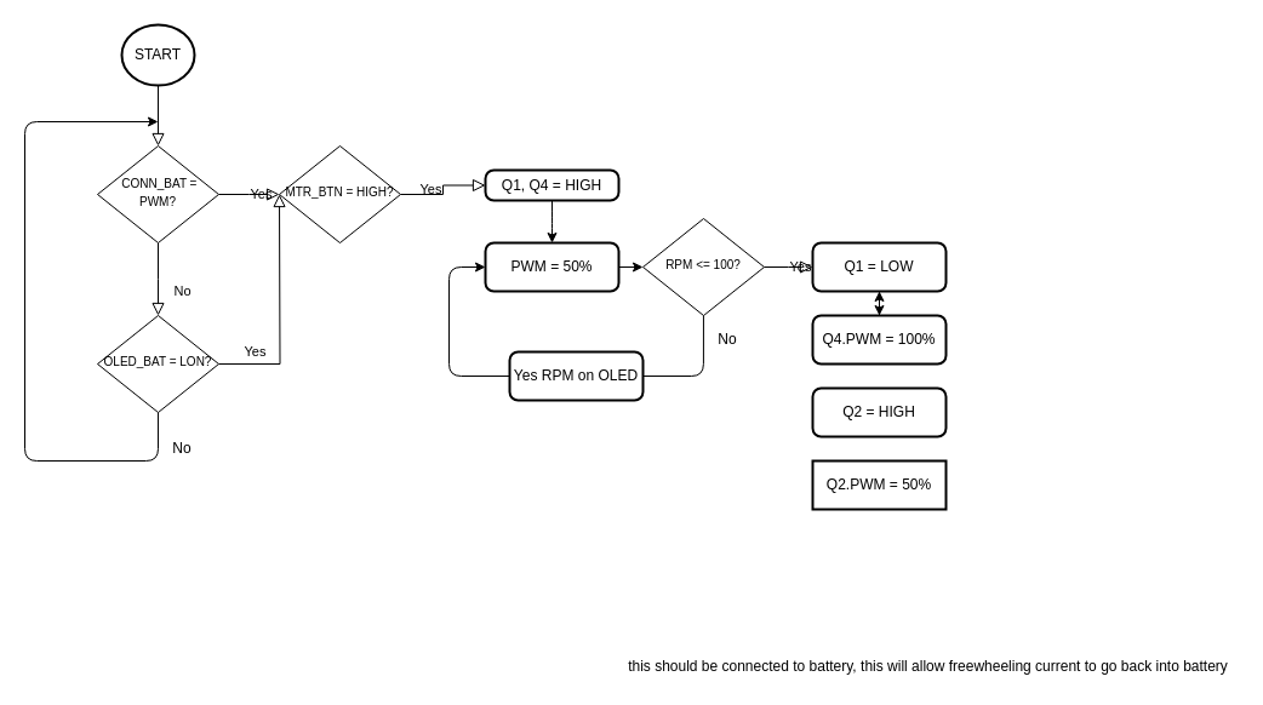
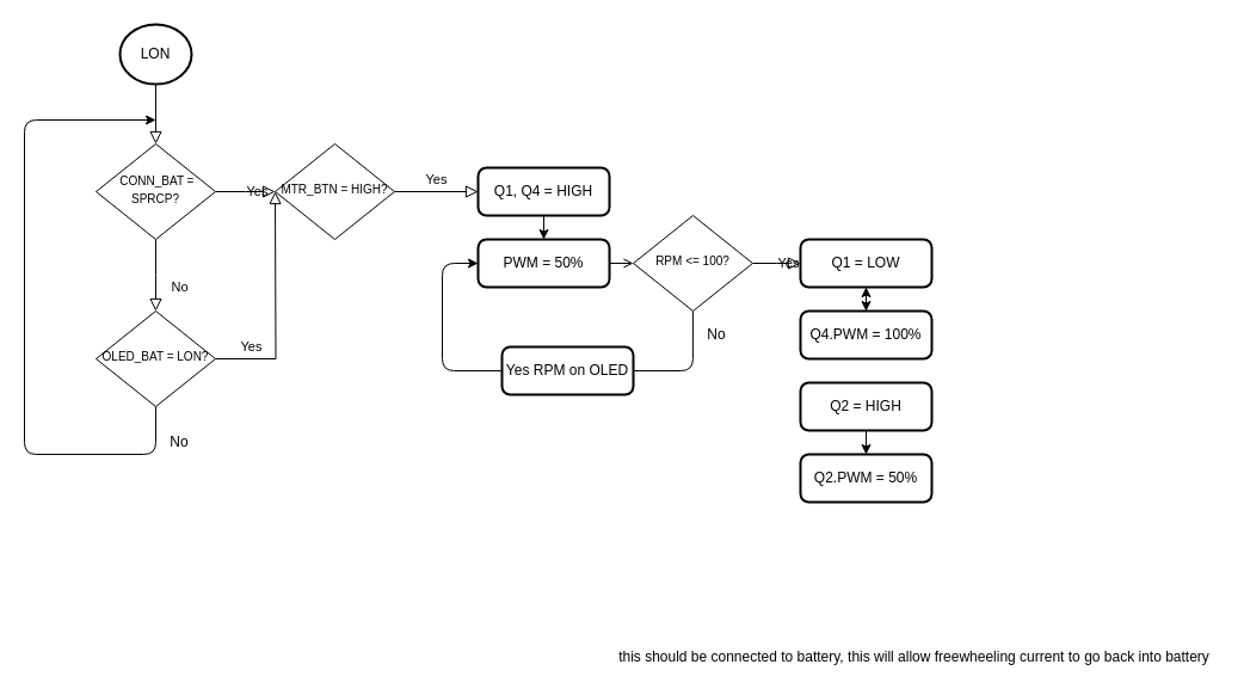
- <mxCell id="12" value="START" style="strokeWidth=2;html=1;shape=mxgraph.flowchart.start_2;whiteSpace=wrap;" vertex="1" parent="1"><mxGeometry x="100" y="20" width="60" height="50" as="geometry" /></mxCell>
+ <mxCell id="12" value="LON" style="strokeWidth=2;html=1;shape=mxgraph.flowchart.start_2;whiteSpace=wrap;" vertex="1" parent="1"><mxGeometry x="100" y="20" width="60" height="50" as="geometry" /></mxCell>
- <mxCell id="15" value="Q1, Q4 = HIGH" style="rounded=1;whiteSpace=wrap;html=1;absoluteArcSize=1;arcSize=14;strokeWidth=2;" vertex="1" parent="1"><mxGeometry x="400" y="140" width="110" height="25" as="geometry" /></mxCell>
+ <mxCell id="15" value="Q1, Q4 = HIGH" style="rounded=1;whiteSpace=wrap;html=1;absoluteArcSize=1;arcSize=14;strokeWidth=2;" vertex="1" parent="1"><mxGeometry x="400" y="140" width="110" height="40" as="geometry" /></mxCell>
- <mxCell id="7" value="&lt;font style=&quot;font-size: 10px&quot;&gt;&amp;nbsp;CONN_BAT = PWM?&lt;/font&gt;" style="rhombus;whiteSpace=wrap;html=1;shadow=0;fontFamily=Helvetica;fontSize=12;align=center;strokeWidth=1;spacing=6;spacingTop=-4;" vertex="1" parent="1"><mxGeometry x="80" y="120" width="100" height="80" as="geometry" /></mxCell>
+ <mxCell id="7" value="&lt;font style=&quot;font-size: 10px&quot;&gt;&amp;nbsp;CONN_BAT = SPRCP?&lt;/font&gt;" style="rhombus;whiteSpace=wrap;html=1;shadow=0;fontFamily=Helvetica;fontSize=12;align=center;strokeWidth=1;spacing=6;spacingTop=-4;" vertex="1" parent="1"><mxGeometry x="80" y="120" width="100" height="80" as="geometry" /></mxCell>
- <mxCell id="16" value="" style="edgeStyle=orthogonalEdgeStyle;curved=1;orthogonalLoop=1;jettySize=auto;html=1;strokeColor=#000000;" edge="1" parent="1" source="17" target="19"><mxGeometry relative="1" as="geometry" /></mxCell>
+ <mxCell id="16" value="" style="edgeStyle=orthogonalEdgeStyle;curved=1;orthogonalLoop=1;jettySize=auto;html=1;strokeColor=#000000;endArrow=open;" edge="1" parent="1" source="17" target="19"><mxGeometry relative="1" as="geometry" /></mxCell>
+ <mxCell id="28" value="" style="edgeStyle=orthogonalEdgeStyle;curved=1;orthogonalLoop=1;jettySize=auto;html=1;strokeColor=#000000;" edge="1" parent="1" source="29" target="30"><mxGeometry relative="1" as="geometry" /></mxCell>
- <mxCell id="30" value="Q2.PWM = 50%" style="whiteSpace=wrap;html=1;absoluteArcSize=1;arcSize=14;strokeWidth=2;rounded=0;" vertex="1" parent="1"><mxGeometry x="670" y="380" width="110" height="40" as="geometry" /></mxCell>
+ <mxCell id="30" value="Q2.PWM = 50%" style="rounded=1;whiteSpace=wrap;html=1;absoluteArcSize=1;arcSize=14;strokeWidth=2;" vertex="1" parent="1"><mxGeometry x="670" y="380" width="110" height="40" as="geometry" /></mxCell>
